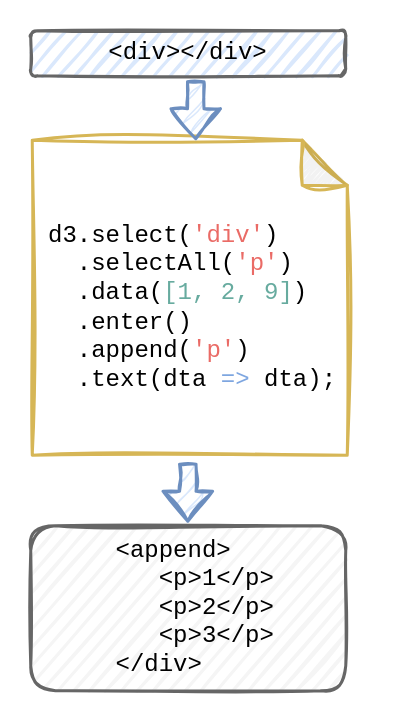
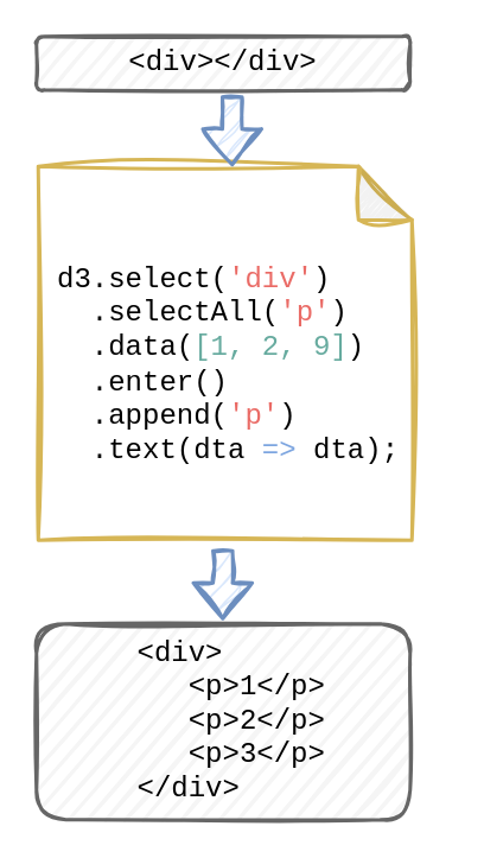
- <mxCell id="5" value="&lt;font color=&quot;#000000&quot;&gt;&amp;lt;div&amp;gt;&amp;lt;/div&amp;gt;&lt;/font&gt;" style="rounded=1;whiteSpace=wrap;html=1;sketch=1;fontFamily=Courier New;fontSize=16;fontColor=#333333;fillColor=#dae8fc;strokeColor=#666666;strokeWidth=2;fillWeight=2;" vertex="1" parent="1"><mxGeometry x="20" y="20" width="210" height="30" as="geometry" /></mxCell>
+ <mxCell id="5" value="&lt;font color=&quot;#000000&quot;&gt;&amp;lt;div&amp;gt;&amp;lt;/div&amp;gt;&lt;/font&gt;" style="rounded=1;whiteSpace=wrap;html=1;sketch=1;fontFamily=Courier New;fontSize=16;fontColor=#333333;fillColor=#f5f5f5;strokeColor=#666666;strokeWidth=2;fillWeight=2;" vertex="1" parent="1"><mxGeometry x="20" y="20" width="210" height="30" as="geometry" /></mxCell>
- <mxCell id="7" value="&lt;font style=&quot;border-color: var(--border-color);&quot; color=&quot;#000000&quot;&gt;&amp;lt;append&amp;gt;&lt;br style=&quot;border-color: var(--border-color);&quot;&gt;&amp;nbsp; &amp;nbsp;&amp;lt;p&amp;gt;1&amp;lt;/p&amp;gt;&lt;br style=&quot;border-color: var(--border-color);&quot;&gt;&lt;/font&gt;&lt;span style=&quot;border-color: var(--border-color);&quot;&gt;&lt;span style=&quot;border-color: var(--border-color);&quot;&gt;&lt;/span&gt;&amp;nbsp; &amp;nbsp;&amp;lt;p&amp;gt;2&amp;lt;/p&amp;gt;&lt;br style=&quot;border-color: var(--border-color);&quot;&gt;&lt;/span&gt;&lt;span style=&quot;border-color: var(--border-color);&quot;&gt;&lt;span style=&quot;border-color: var(--border-color);&quot;&gt;&lt;/span&gt;&amp;nbsp; &amp;nbsp;&amp;lt;p&amp;gt;3&amp;lt;/p&amp;gt;&lt;/span&gt;&lt;font style=&quot;border-color: var(--border-color);&quot; color=&quot;#000000&quot;&gt;&lt;br style=&quot;border-color: var(--border-color);&quot;&gt;&amp;lt;/div&amp;gt;&lt;/font&gt;" style="text;html=1;align=left;verticalAlign=middle;resizable=0;points=[];autosize=1;strokeColor=none;fillColor=none;fontSize=16;fontFamily=Courier New;fontColor=#000000;" vertex="1" parent="1"><mxGeometry x="75" y="350" width="130" height="110" as="geometry" /></mxCell>
+ <mxCell id="7" value="&lt;font style=&quot;border-color: var(--border-color);&quot; color=&quot;#000000&quot;&gt;&amp;lt;div&amp;gt;&lt;br style=&quot;border-color: var(--border-color);&quot;&gt;&amp;nbsp; &amp;nbsp;&amp;lt;p&amp;gt;1&amp;lt;/p&amp;gt;&lt;br style=&quot;border-color: var(--border-color);&quot;&gt;&lt;/font&gt;&lt;span style=&quot;border-color: var(--border-color);&quot;&gt;&lt;span style=&quot;border-color: var(--border-color);&quot;&gt;&lt;/span&gt;&amp;nbsp; &amp;nbsp;&amp;lt;p&amp;gt;2&amp;lt;/p&amp;gt;&lt;br style=&quot;border-color: var(--border-color);&quot;&gt;&lt;/span&gt;&lt;span style=&quot;border-color: var(--border-color);&quot;&gt;&lt;span style=&quot;border-color: var(--border-color);&quot;&gt;&lt;/span&gt;&amp;nbsp; &amp;nbsp;&amp;lt;p&amp;gt;3&amp;lt;/p&amp;gt;&lt;/span&gt;&lt;font style=&quot;border-color: var(--border-color);&quot; color=&quot;#000000&quot;&gt;&lt;br style=&quot;border-color: var(--border-color);&quot;&gt;&amp;lt;/div&amp;gt;&lt;/font&gt;" style="text;html=1;align=left;verticalAlign=middle;resizable=0;points=[];autosize=1;strokeColor=none;fillColor=none;fontSize=16;fontFamily=Courier New;fontColor=#000000;" vertex="1" parent="1"><mxGeometry x="75" y="350" width="130" height="110" as="geometry" /></mxCell>
